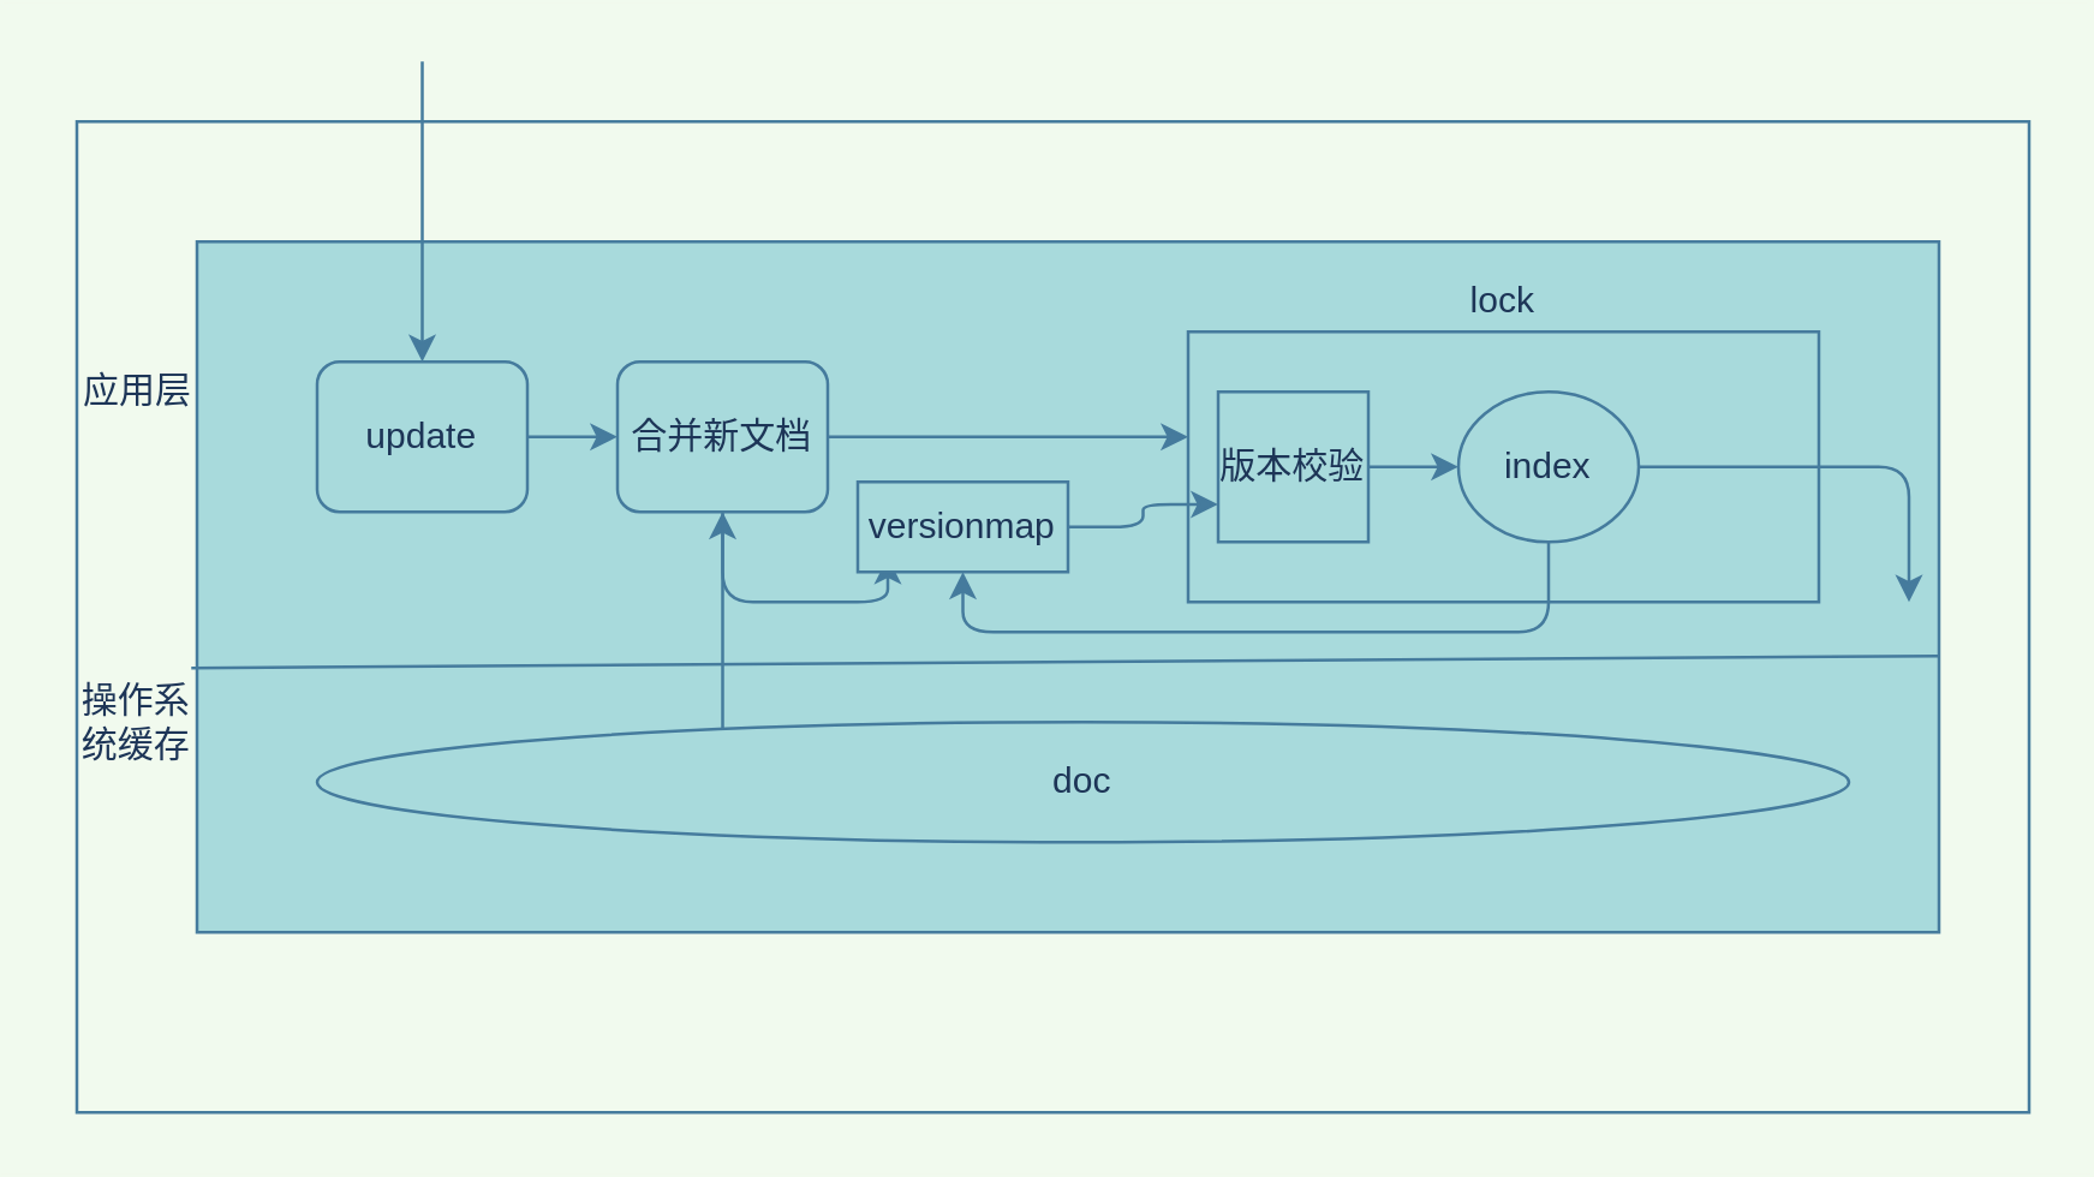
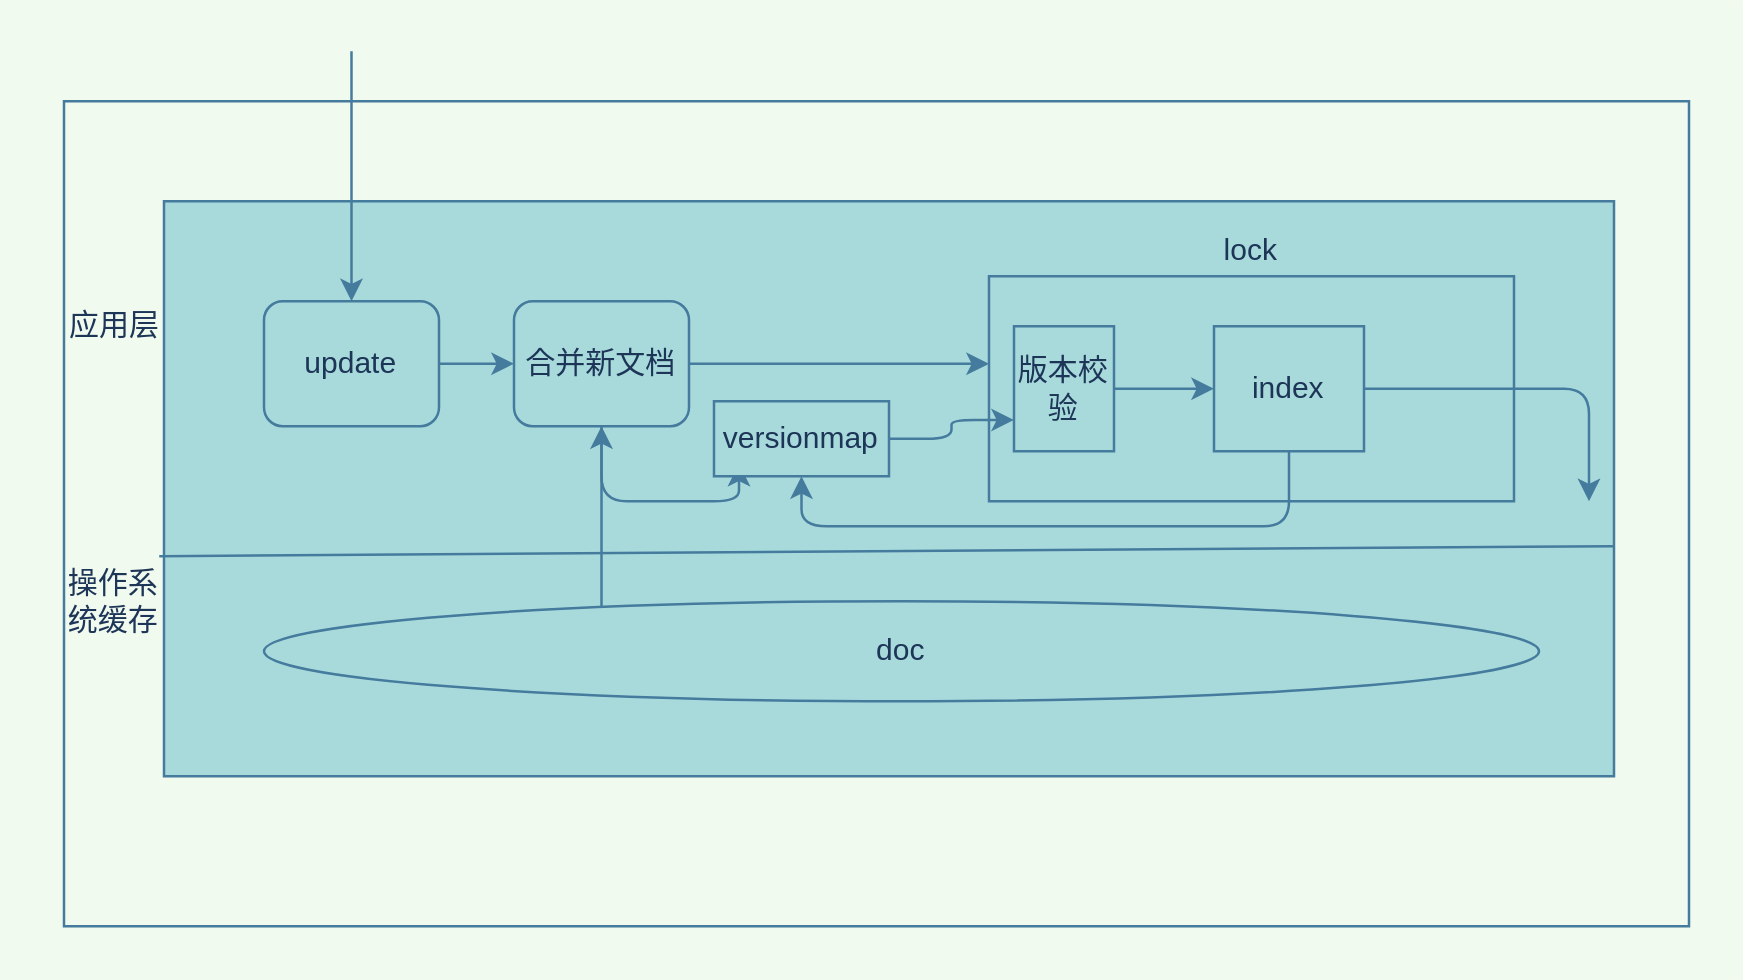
- <mxCell id="18" value="版本校验" style="rounded=0;whiteSpace=wrap;html=1;sketch=0;fontColor=#1D3557;strokeColor=#457B9D;fillColor=#A8DADC;" parent="1" vertex="1"><mxGeometry x="405" y="130" width="50" height="50" as="geometry" /></mxCell>
+ <mxCell id="18" value="版本校验" style="rounded=0;whiteSpace=wrap;html=1;sketch=0;fontColor=#1D3557;strokeColor=#457B9D;fillColor=#A8DADC;" parent="1" vertex="1"><mxGeometry x="405" y="130" width="40" height="50" as="geometry" /></mxCell>
- <mxCell id="22" value="index" style="ellipse;whiteSpace=wrap;html=1;sketch=0;fontColor=#1D3557;strokeColor=#457B9D;fillColor=#A8DADC;" parent="1" vertex="1"><mxGeometry x="485" y="130" width="60" height="50" as="geometry" /></mxCell>
+ <mxCell id="22" value="index" style="rounded=0;whiteSpace=wrap;html=1;sketch=0;fontColor=#1D3557;strokeColor=#457B9D;fillColor=#A8DADC;" parent="1" vertex="1"><mxGeometry x="485" y="130" width="60" height="50" as="geometry" /></mxCell>
